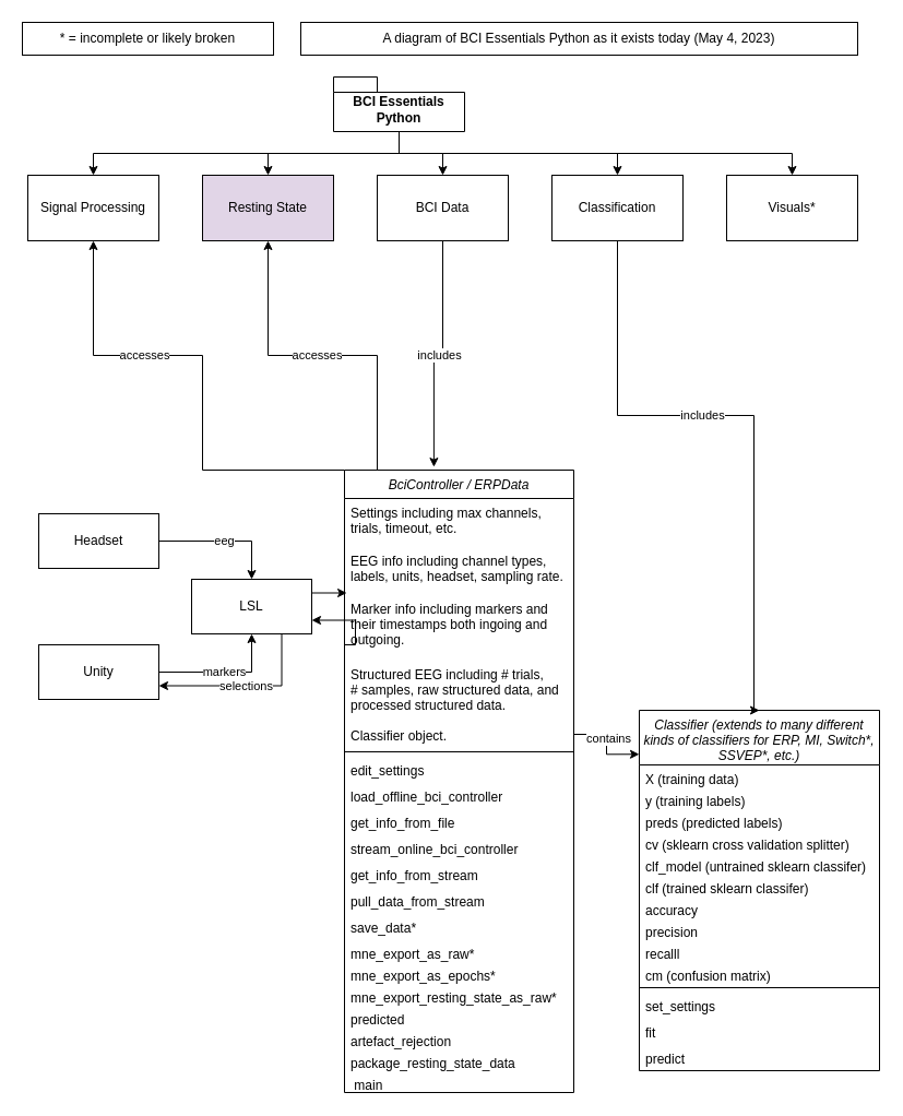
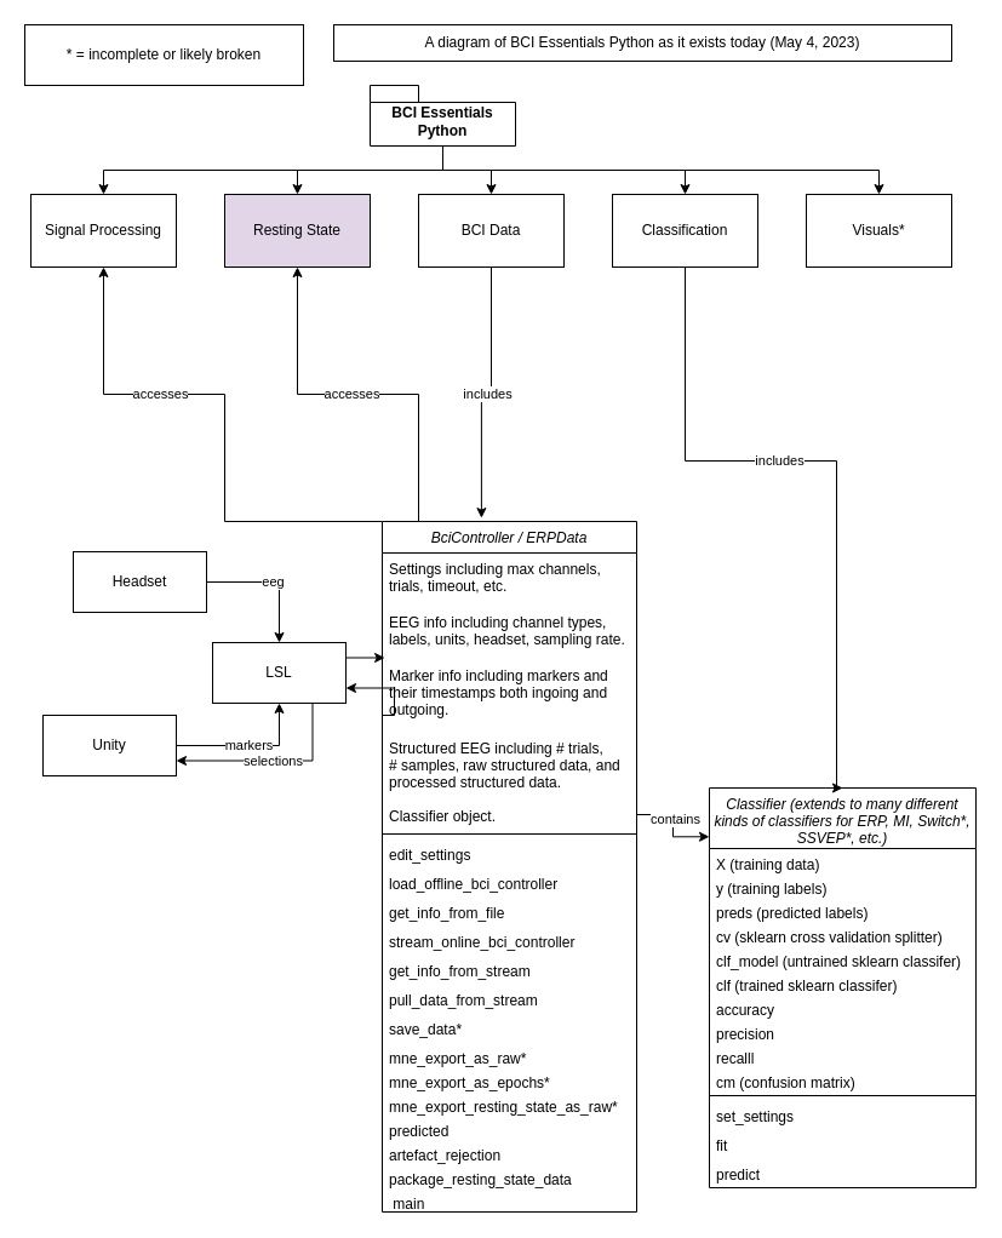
- <mxCell id="25" value="* = incomplete or likely broken" style="rounded=0;whiteSpace=wrap;html=1;" vertex="1" parent="1"><mxGeometry x="20" y="20" width="230" height="30" as="geometry" /></mxCell>
+ <mxCell id="25" value="* = incomplete or likely broken" style="rounded=0;whiteSpace=wrap;html=1;" vertex="1" parent="1"><mxGeometry x="20" y="20" width="230" height="50" as="geometry" /></mxCell>
- <mxCell id="27" value="Headset" style="html=1;whiteSpace=wrap;" vertex="1" parent="1"><mxGeometry x="35" y="470" width="110" height="50" as="geometry" /></mxCell>
+ <mxCell id="27" value="Headset" style="html=1;whiteSpace=wrap;" vertex="1" parent="1"><mxGeometry x="60" y="455" width="110" height="50" as="geometry" /></mxCell>
